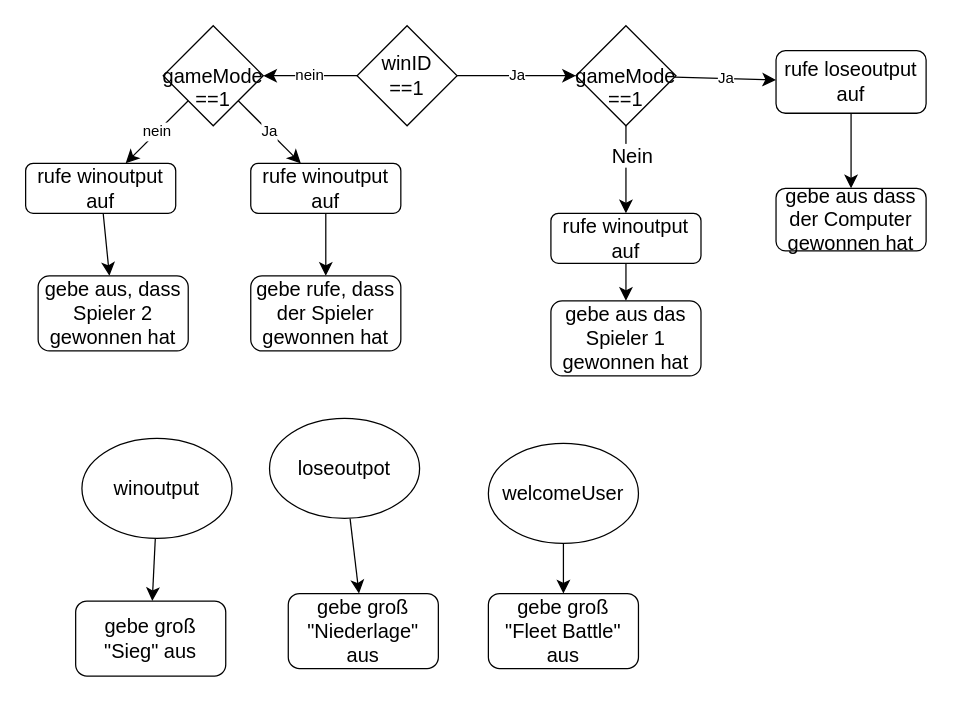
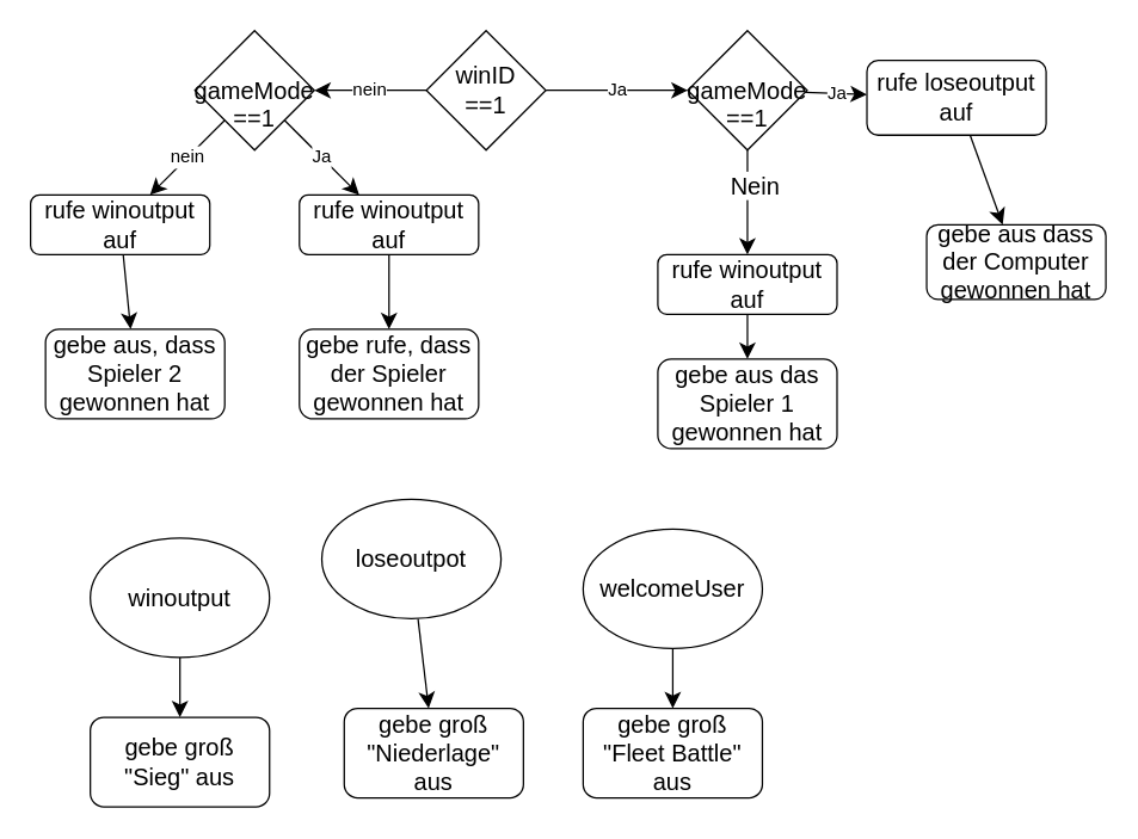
- <mxCell id="10" value="rufe loseoutput auf" style="rounded=1;whiteSpace=wrap;html=1;fontSize=16;" vertex="1" parent="1"><mxGeometry x="620" y="40" width="120" height="50" as="geometry" /></mxCell>
+ <mxCell id="10" value="rufe loseoutput auf" style="rounded=1;whiteSpace=wrap;html=1;fontSize=16;" vertex="1" parent="1"><mxGeometry x="580" y="40" width="120" height="50" as="geometry" /></mxCell>
- <mxCell id="25" value="winoutput" style="ellipse;whiteSpace=wrap;html=1;fontSize=16;" vertex="1" parent="1"><mxGeometry x="65" y="350" width="120" height="80" as="geometry" /></mxCell>
+ <mxCell id="25" value="winoutput" style="ellipse;whiteSpace=wrap;html=1;fontSize=16;" vertex="1" parent="1"><mxGeometry x="60" y="360" width="120" height="80" as="geometry" /></mxCell>
